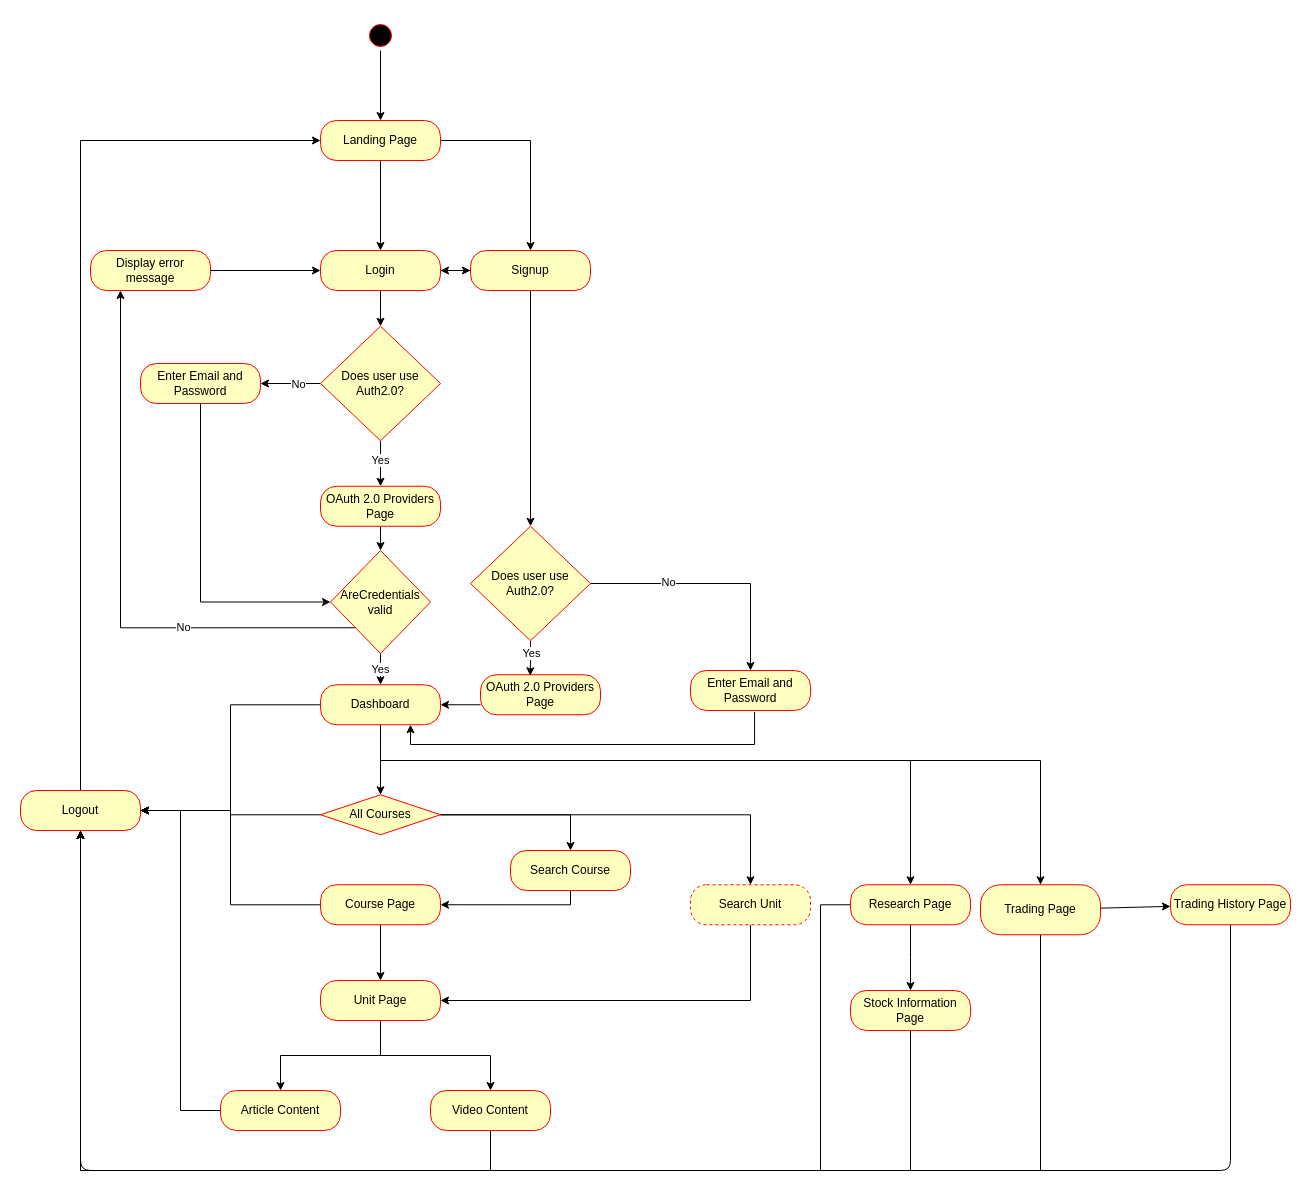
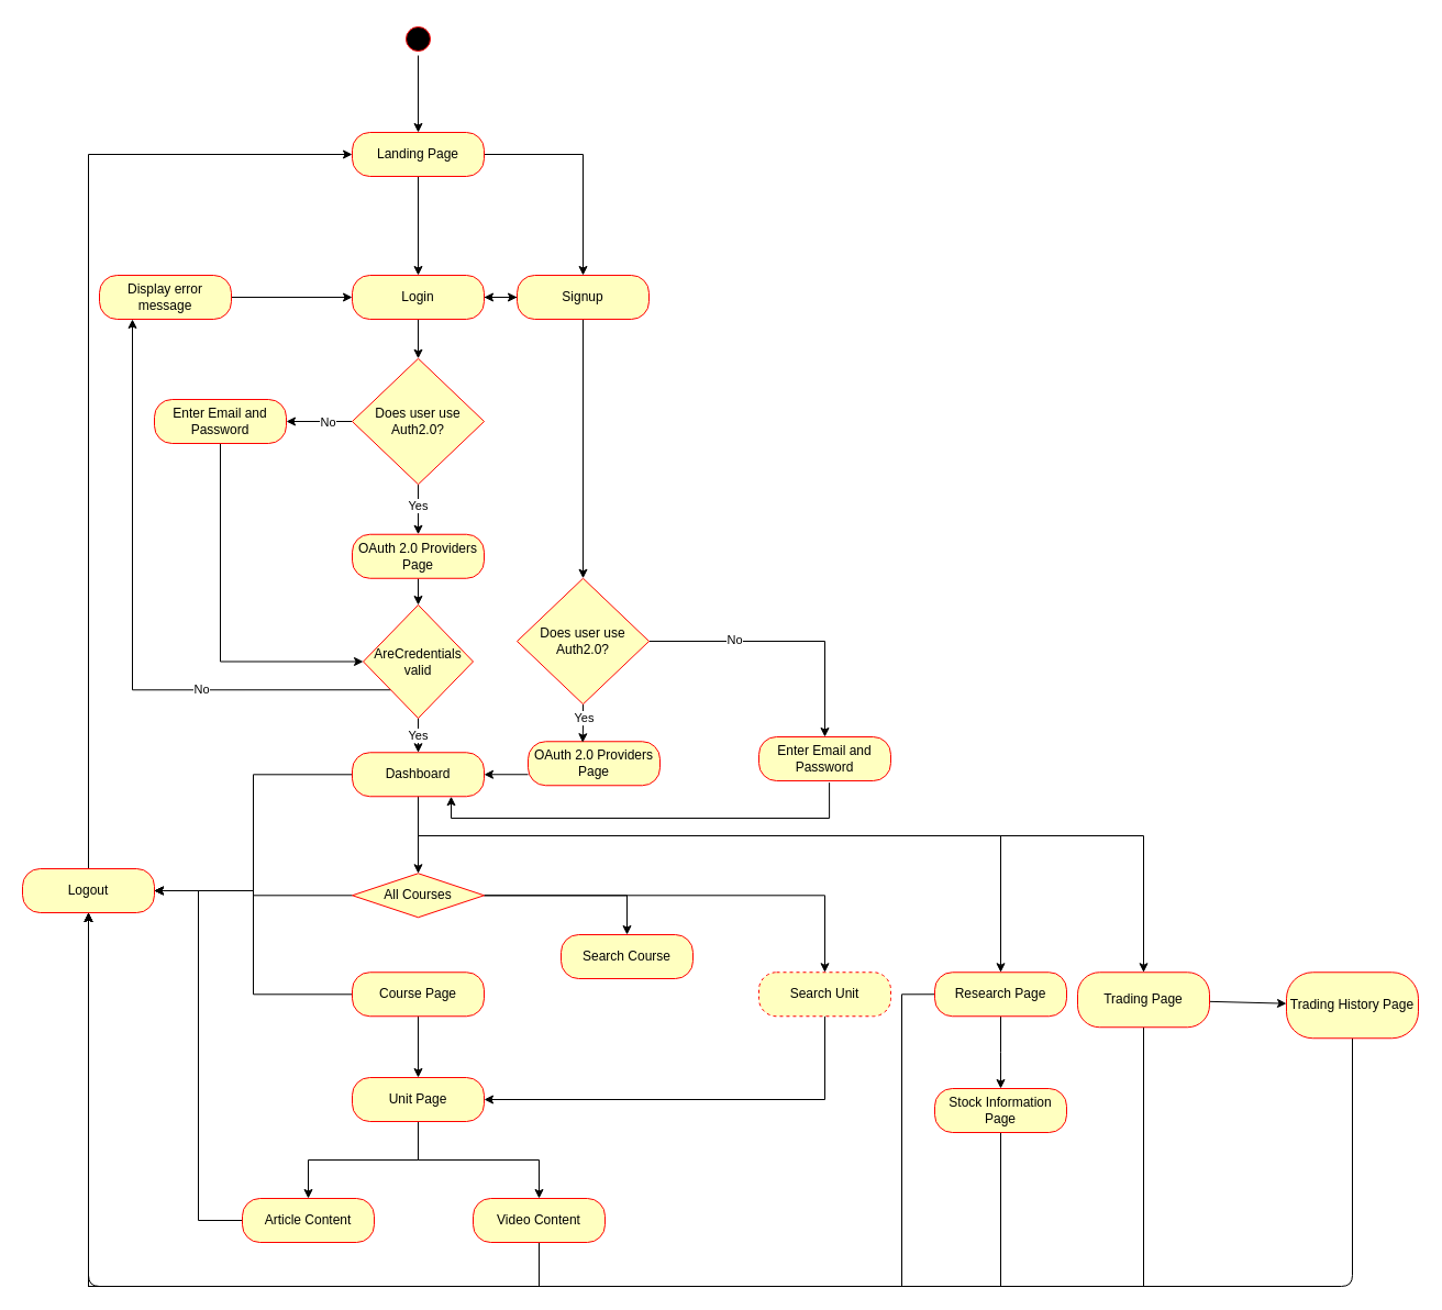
- <mxCell id="60" style="edgeStyle=orthogonalEdgeStyle;rounded=0;orthogonalLoop=1;jettySize=auto;html=1;entryX=1;entryY=0.5;entryDx=0;entryDy=0;" parent="1" source="61" target="30" edge="1"><mxGeometry relative="1" as="geometry"><Array as="points"><mxPoint x="570" y="904" /></Array></mxGeometry></mxCell>
- <mxCell id="71" value="Trading History Page" style="rounded=1;whiteSpace=wrap;html=1;arcSize=40;fontColor=#000000;fillColor=#ffffc0;strokeColor=#ff0000;" vertex="1" parent="1"><mxGeometry x="1170" y="884.25" width="120" height="40" as="geometry" /></mxCell>
+ <mxCell id="71" value="Trading History Page" style="rounded=1;whiteSpace=wrap;html=1;arcSize=40;fontColor=#000000;fillColor=#ffffc0;strokeColor=#ff0000;" vertex="1" parent="1"><mxGeometry x="1170" y="884.25" width="120" height="60" as="geometry" /></mxCell>
